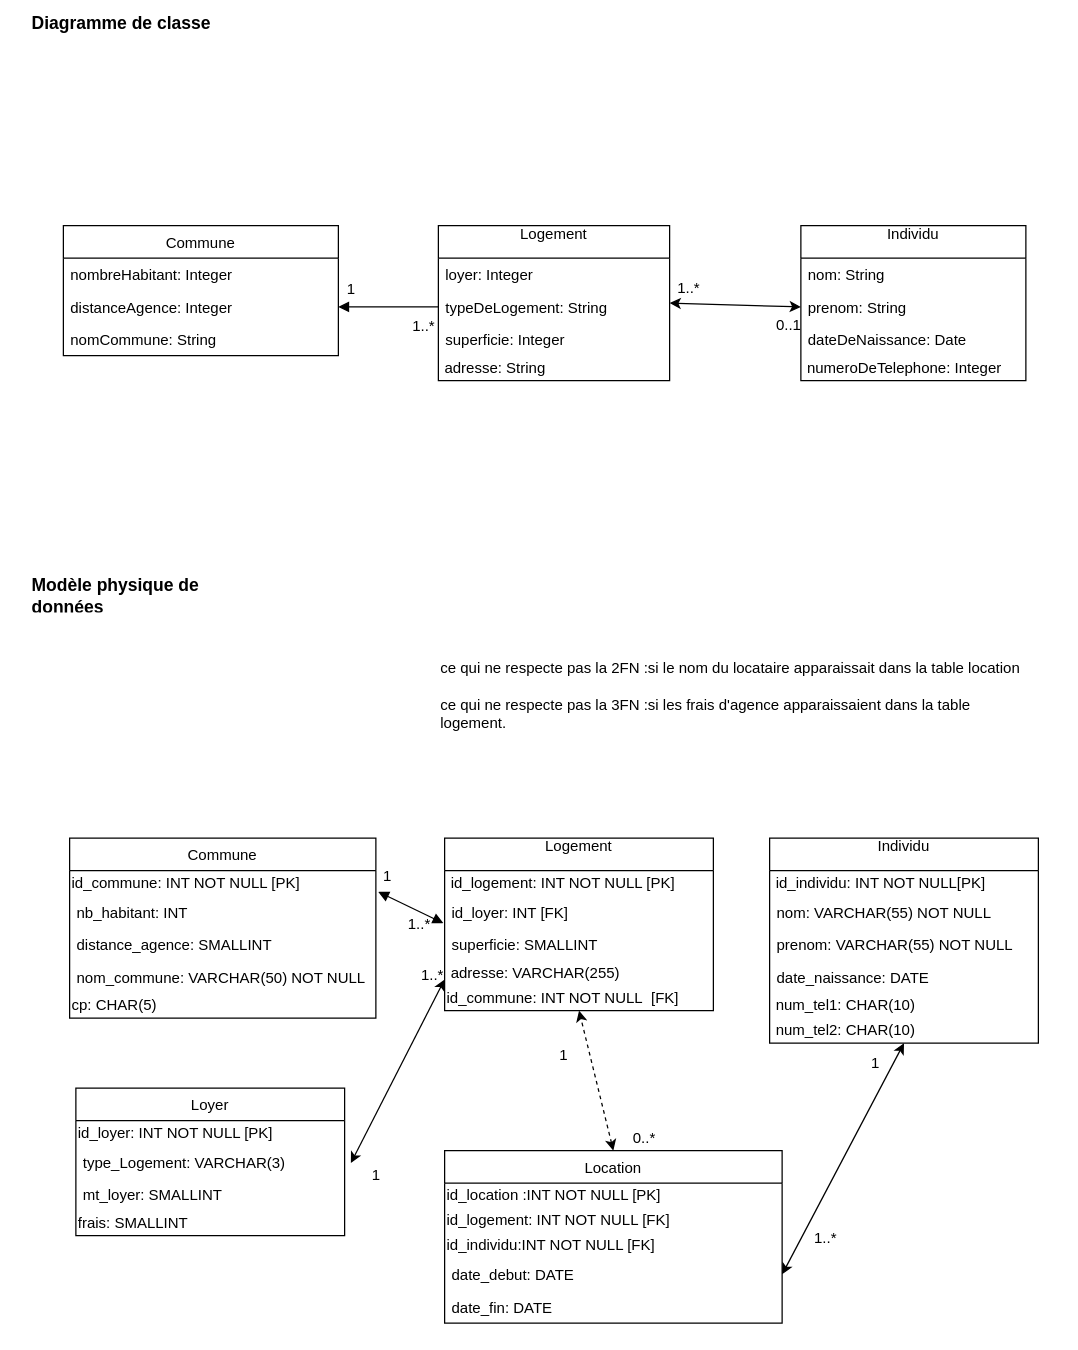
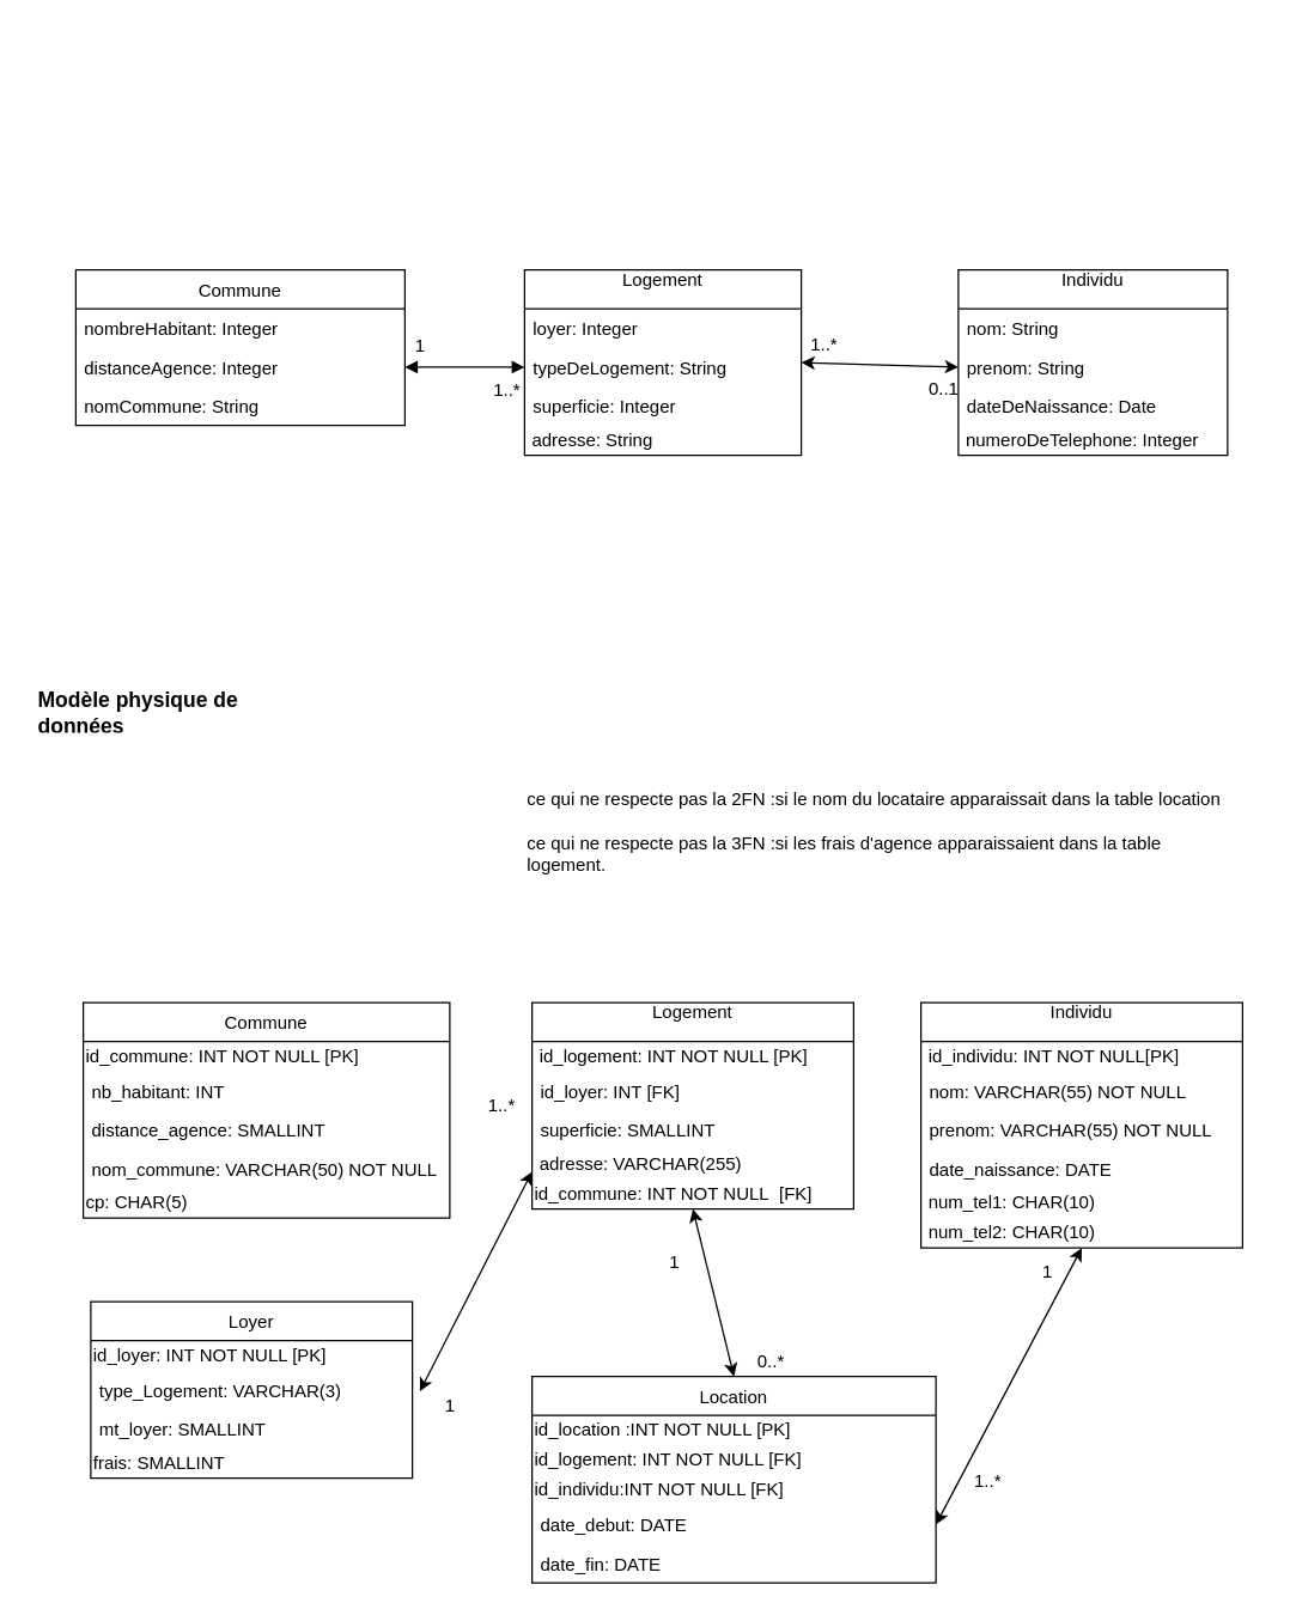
- <mxCell id="52" value="&lt;b&gt;&lt;font style=&quot;font-size: 14px&quot;&gt;Diagramme de classe&lt;/font&gt;&lt;/b&gt;" style="text;html=1;strokeColor=none;fillColor=none;spacing=5;spacingTop=-20;whiteSpace=wrap;overflow=hidden;rounded=0;" parent="1" vertex="1"><mxGeometry x="20" y="20" width="190" height="20" as="geometry" /></mxCell>
- <mxCell id="16" value="" style="endArrow=none;startArrow=block;endFill=1;startFill=1;html=1;exitX=1;exitY=0.5;exitDx=0;exitDy=0;entryX=0;entryY=0.5;entryDx=0;entryDy=0;" parent="1" source="14" target="4" edge="1"><mxGeometry width="160" relative="1" as="geometry"><mxPoint x="340" y="370" as="sourcePoint" /><mxPoint x="500" y="370" as="targetPoint" /></mxGeometry></mxCell>
+ <mxCell id="16" value="" style="endArrow=block;startArrow=block;endFill=1;startFill=1;html=1;exitX=1;exitY=0.5;exitDx=0;exitDy=0;entryX=0;entryY=0.5;entryDx=0;entryDy=0;" parent="1" source="14" target="4" edge="1"><mxGeometry width="160" relative="1" as="geometry"><mxPoint x="340" y="370" as="sourcePoint" /><mxPoint x="500" y="370" as="targetPoint" /></mxGeometry></mxCell>
- <mxCell id="38" value="" style="endArrow=block;startArrow=block;endFill=1;startFill=1;html=1;exitX=1.008;exitY=-0.115;exitDx=0;exitDy=0;entryX=-0.005;entryY=-0.154;entryDx=0;entryDy=0;exitPerimeter=0;entryPerimeter=0;" parent="1" source="34" target="22" edge="1"><mxGeometry width="160" relative="1" as="geometry"><mxPoint x="345" y="860" as="sourcePoint" /><mxPoint x="505" y="860" as="targetPoint" /></mxGeometry></mxCell>
- <mxCell id="39" value="1" style="edgeLabel;html=1;align=center;verticalAlign=middle;resizable=0;points=[];fontSize=12;" parent="38" vertex="1" connectable="0"><mxGeometry x="-0.778" y="3" relative="1" as="geometry"><mxPoint y="-12" as="offset" /></mxGeometry></mxCell>
- <mxCell id="40" value="1..*" style="edgeLabel;html=1;align=center;verticalAlign=middle;resizable=0;points=[];fontSize=12;" parent="38" vertex="1" connectable="0"><mxGeometry x="0.733" y="-1" relative="1" as="geometry"><mxPoint x="-2" y="44.42" as="offset" /></mxGeometry></mxCell>
- <mxCell id="47" value="" style="endArrow=classic;startArrow=classic;html=1;exitX=0.5;exitY=0;exitDx=0;exitDy=0;entryX=0.5;entryY=1;entryDx=0;entryDy=0;dashed=1;" parent="1" source="41" target="24" edge="1"><mxGeometry width="50" height="50" relative="1" as="geometry"><mxPoint x="405" y="920" as="sourcePoint" /><mxPoint x="455" y="870" as="targetPoint" /></mxGeometry></mxCell>
+ <mxCell id="47" value="" style="endArrow=classic;startArrow=classic;html=1;exitX=0.5;exitY=0;exitDx=0;exitDy=0;entryX=0.5;entryY=1;entryDx=0;entryDy=0;" parent="1" source="41" target="24" edge="1"><mxGeometry width="50" height="50" relative="1" as="geometry"><mxPoint x="405" y="920" as="sourcePoint" /><mxPoint x="455" y="870" as="targetPoint" /></mxGeometry></mxCell>
